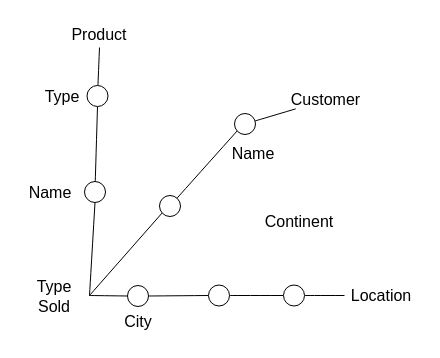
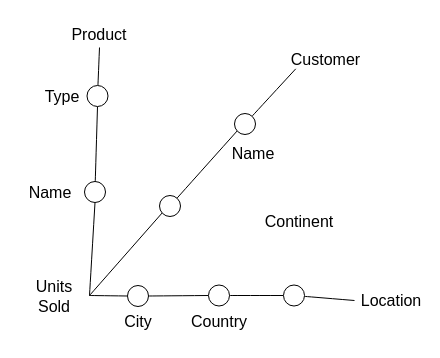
- <mxCell id="7" value="Customer" style="text;html=1;align=center;verticalAlign=middle;whiteSpace=wrap;rounded=0;fontSize=16;" vertex="1" parent="1"><mxGeometry x="283" y="84" width="85" height="30" as="geometry" /></mxCell>
+ <mxCell id="7" value="Customer" style="text;html=1;align=center;verticalAlign=middle;whiteSpace=wrap;rounded=0;fontSize=16;" vertex="1" parent="1"><mxGeometry x="283" y="44" width="85" height="30" as="geometry" /></mxCell>
- <mxCell id="8" value="Location" style="text;html=1;align=center;verticalAlign=middle;whiteSpace=wrap;rounded=0;fontSize=16;" vertex="1" parent="1"><mxGeometry x="344" y="280" width="74" height="30" as="geometry" /></mxCell>
+ <mxCell id="8" value="Location" style="text;html=1;align=center;verticalAlign=middle;whiteSpace=wrap;rounded=0;fontSize=16;" vertex="1" parent="1"><mxGeometry x="354" y="285" width="74" height="30" as="geometry" /></mxCell>
- <mxCell id="26" value="Type Sold" style="text;html=1;align=center;verticalAlign=middle;whiteSpace=wrap;rounded=0;fontSize=16;" vertex="1" parent="1"><mxGeometry x="24" y="280.5" width="60" height="30" as="geometry" /></mxCell>
+ <mxCell id="26" value="Units Sold" style="text;html=1;align=center;verticalAlign=middle;whiteSpace=wrap;rounded=0;fontSize=16;" vertex="1" parent="1"><mxGeometry x="24" y="280.5" width="60" height="30" as="geometry" /></mxCell>
+ <mxCell id="16" value="Country" style="text;html=1;align=center;verticalAlign=middle;whiteSpace=wrap;rounded=0;fontSize=16;" vertex="1" parent="1"><mxGeometry x="188.5" y="306" width="60" height="29.5" as="geometry" /></mxCell>
